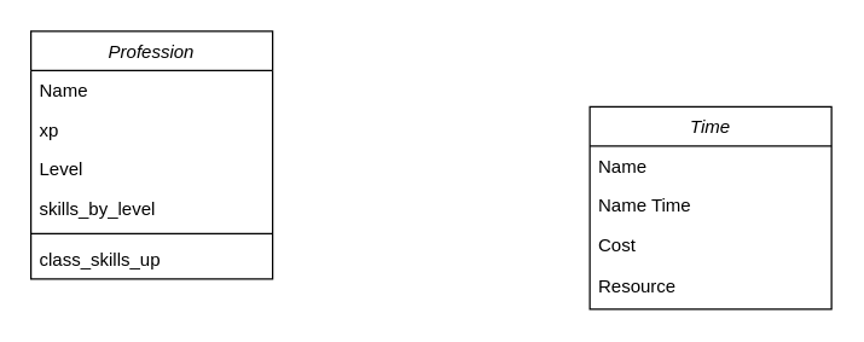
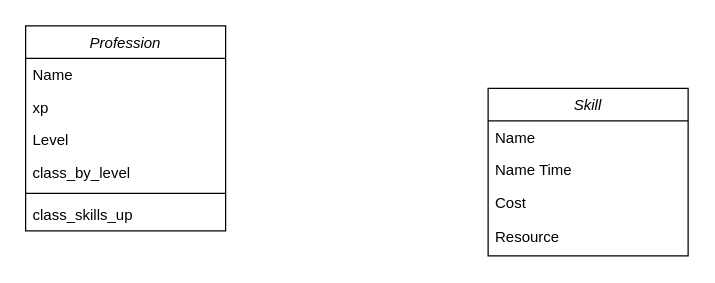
- <mxCell id="9" value="Time" style="swimlane;fontStyle=2;align=center;verticalAlign=top;childLayout=stackLayout;horizontal=1;startSize=26;horizontalStack=0;resizeParent=1;resizeLast=0;collapsible=1;marginBottom=0;rounded=0;shadow=0;strokeWidth=1;" vertex="1" parent="1"><mxGeometry x="390" y="70" width="160" height="134" as="geometry"><mxRectangle x="230" y="140" width="160" height="26" as="alternateBounds" /></mxGeometry></mxCell>
+ <mxCell id="9" value="Skill" style="swimlane;fontStyle=2;align=center;verticalAlign=top;childLayout=stackLayout;horizontal=1;startSize=26;horizontalStack=0;resizeParent=1;resizeLast=0;collapsible=1;marginBottom=0;rounded=0;shadow=0;strokeWidth=1;" vertex="1" parent="1"><mxGeometry x="390" y="70" width="160" height="134" as="geometry"><mxRectangle x="230" y="140" width="160" height="26" as="alternateBounds" /></mxGeometry></mxCell>
- <mxCell id="6" value="skills_by_level" style="text;align=left;verticalAlign=top;spacingLeft=4;spacingRight=4;overflow=hidden;rotatable=0;points=[[0,0.5],[1,0.5]];portConstraint=eastwest;rounded=0;shadow=0;html=0;" vertex="1" parent="2"><mxGeometry y="104" width="160" height="26" as="geometry" /></mxCell>
+ <mxCell id="6" value="class_by_level" style="text;align=left;verticalAlign=top;spacingLeft=4;spacingRight=4;overflow=hidden;rotatable=0;points=[[0,0.5],[1,0.5]];portConstraint=eastwest;rounded=0;shadow=0;html=0;" vertex="1" parent="2"><mxGeometry y="104" width="160" height="26" as="geometry" /></mxCell>
